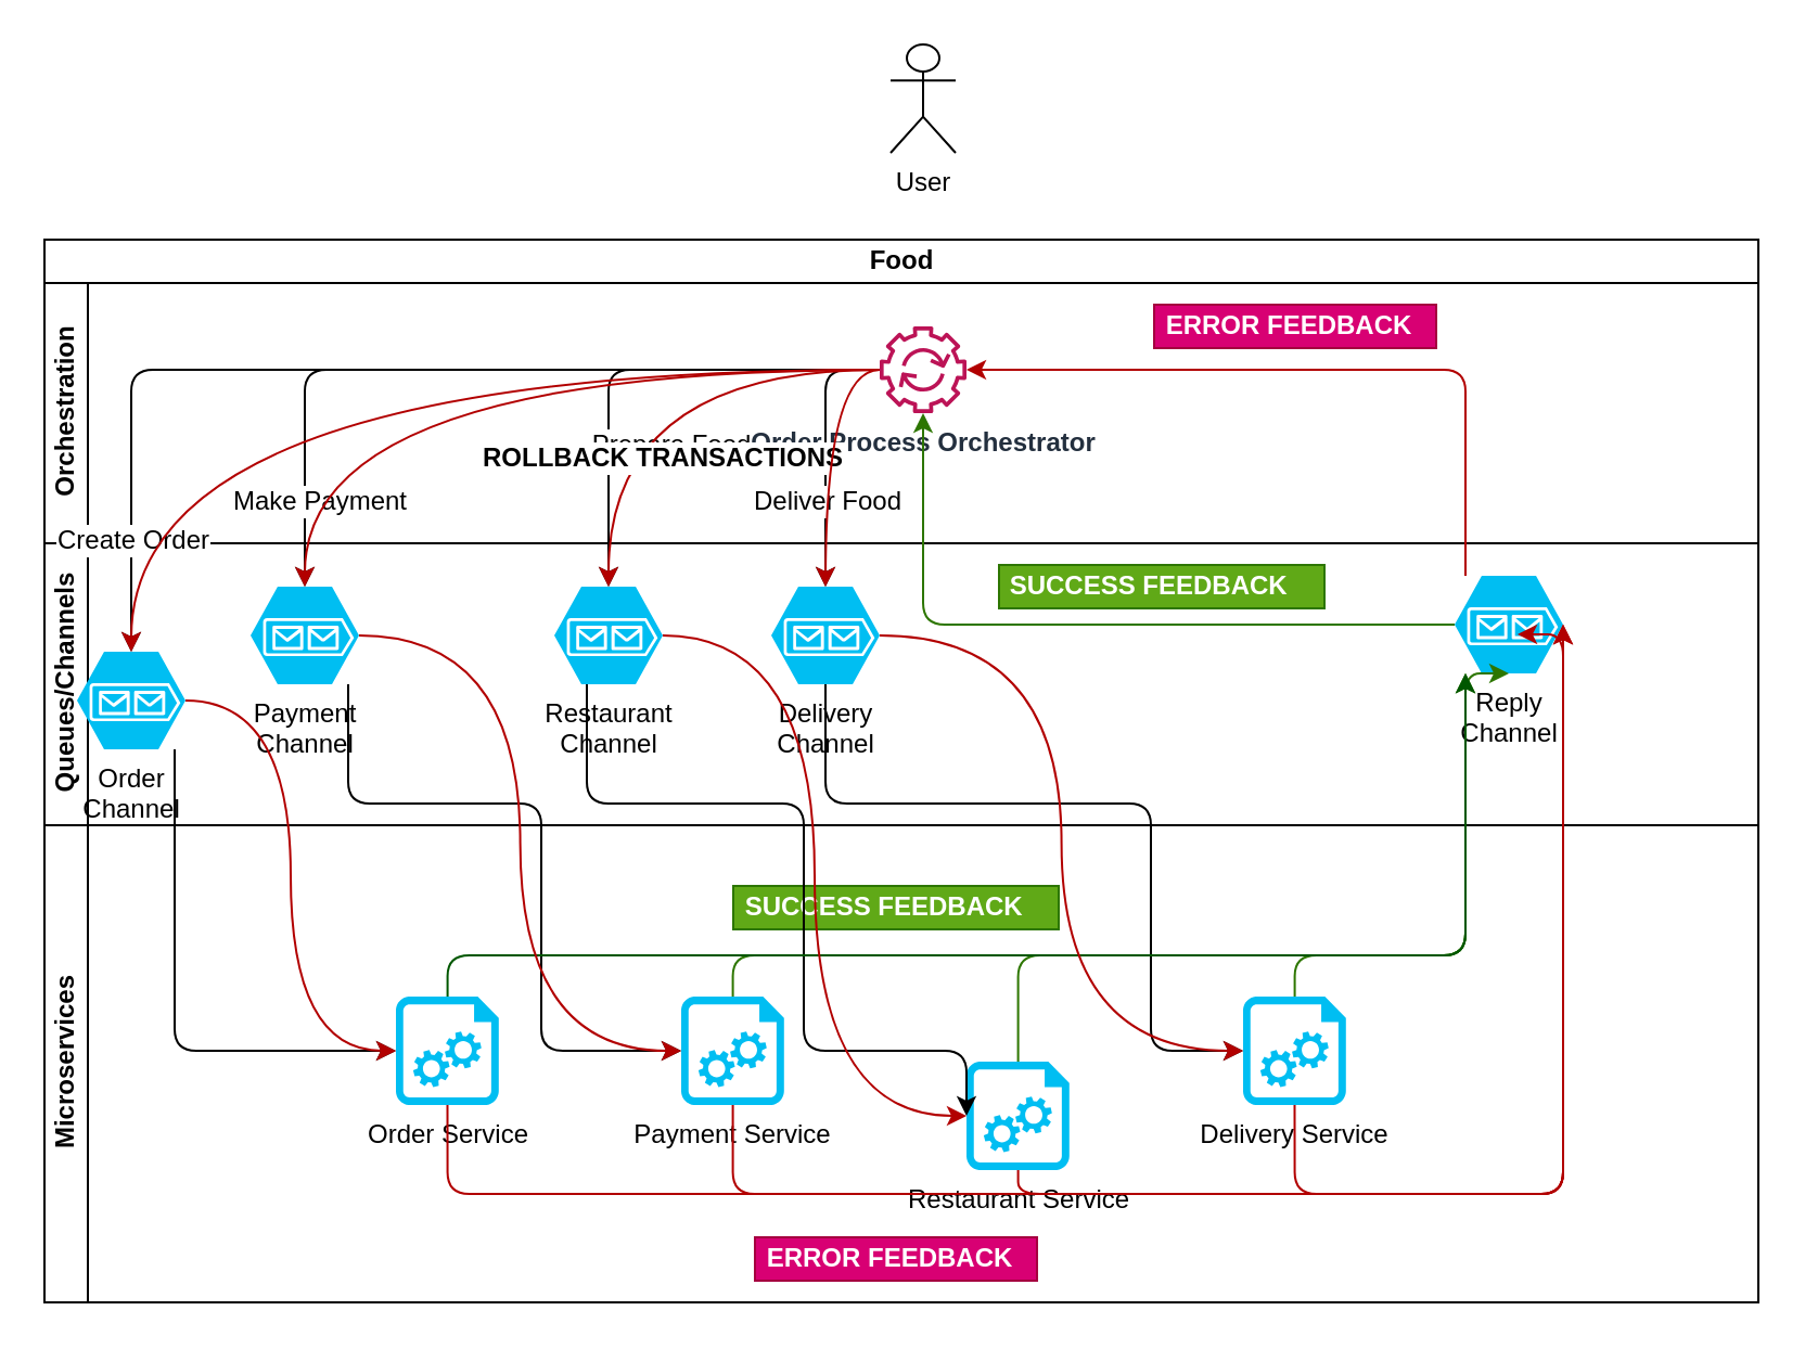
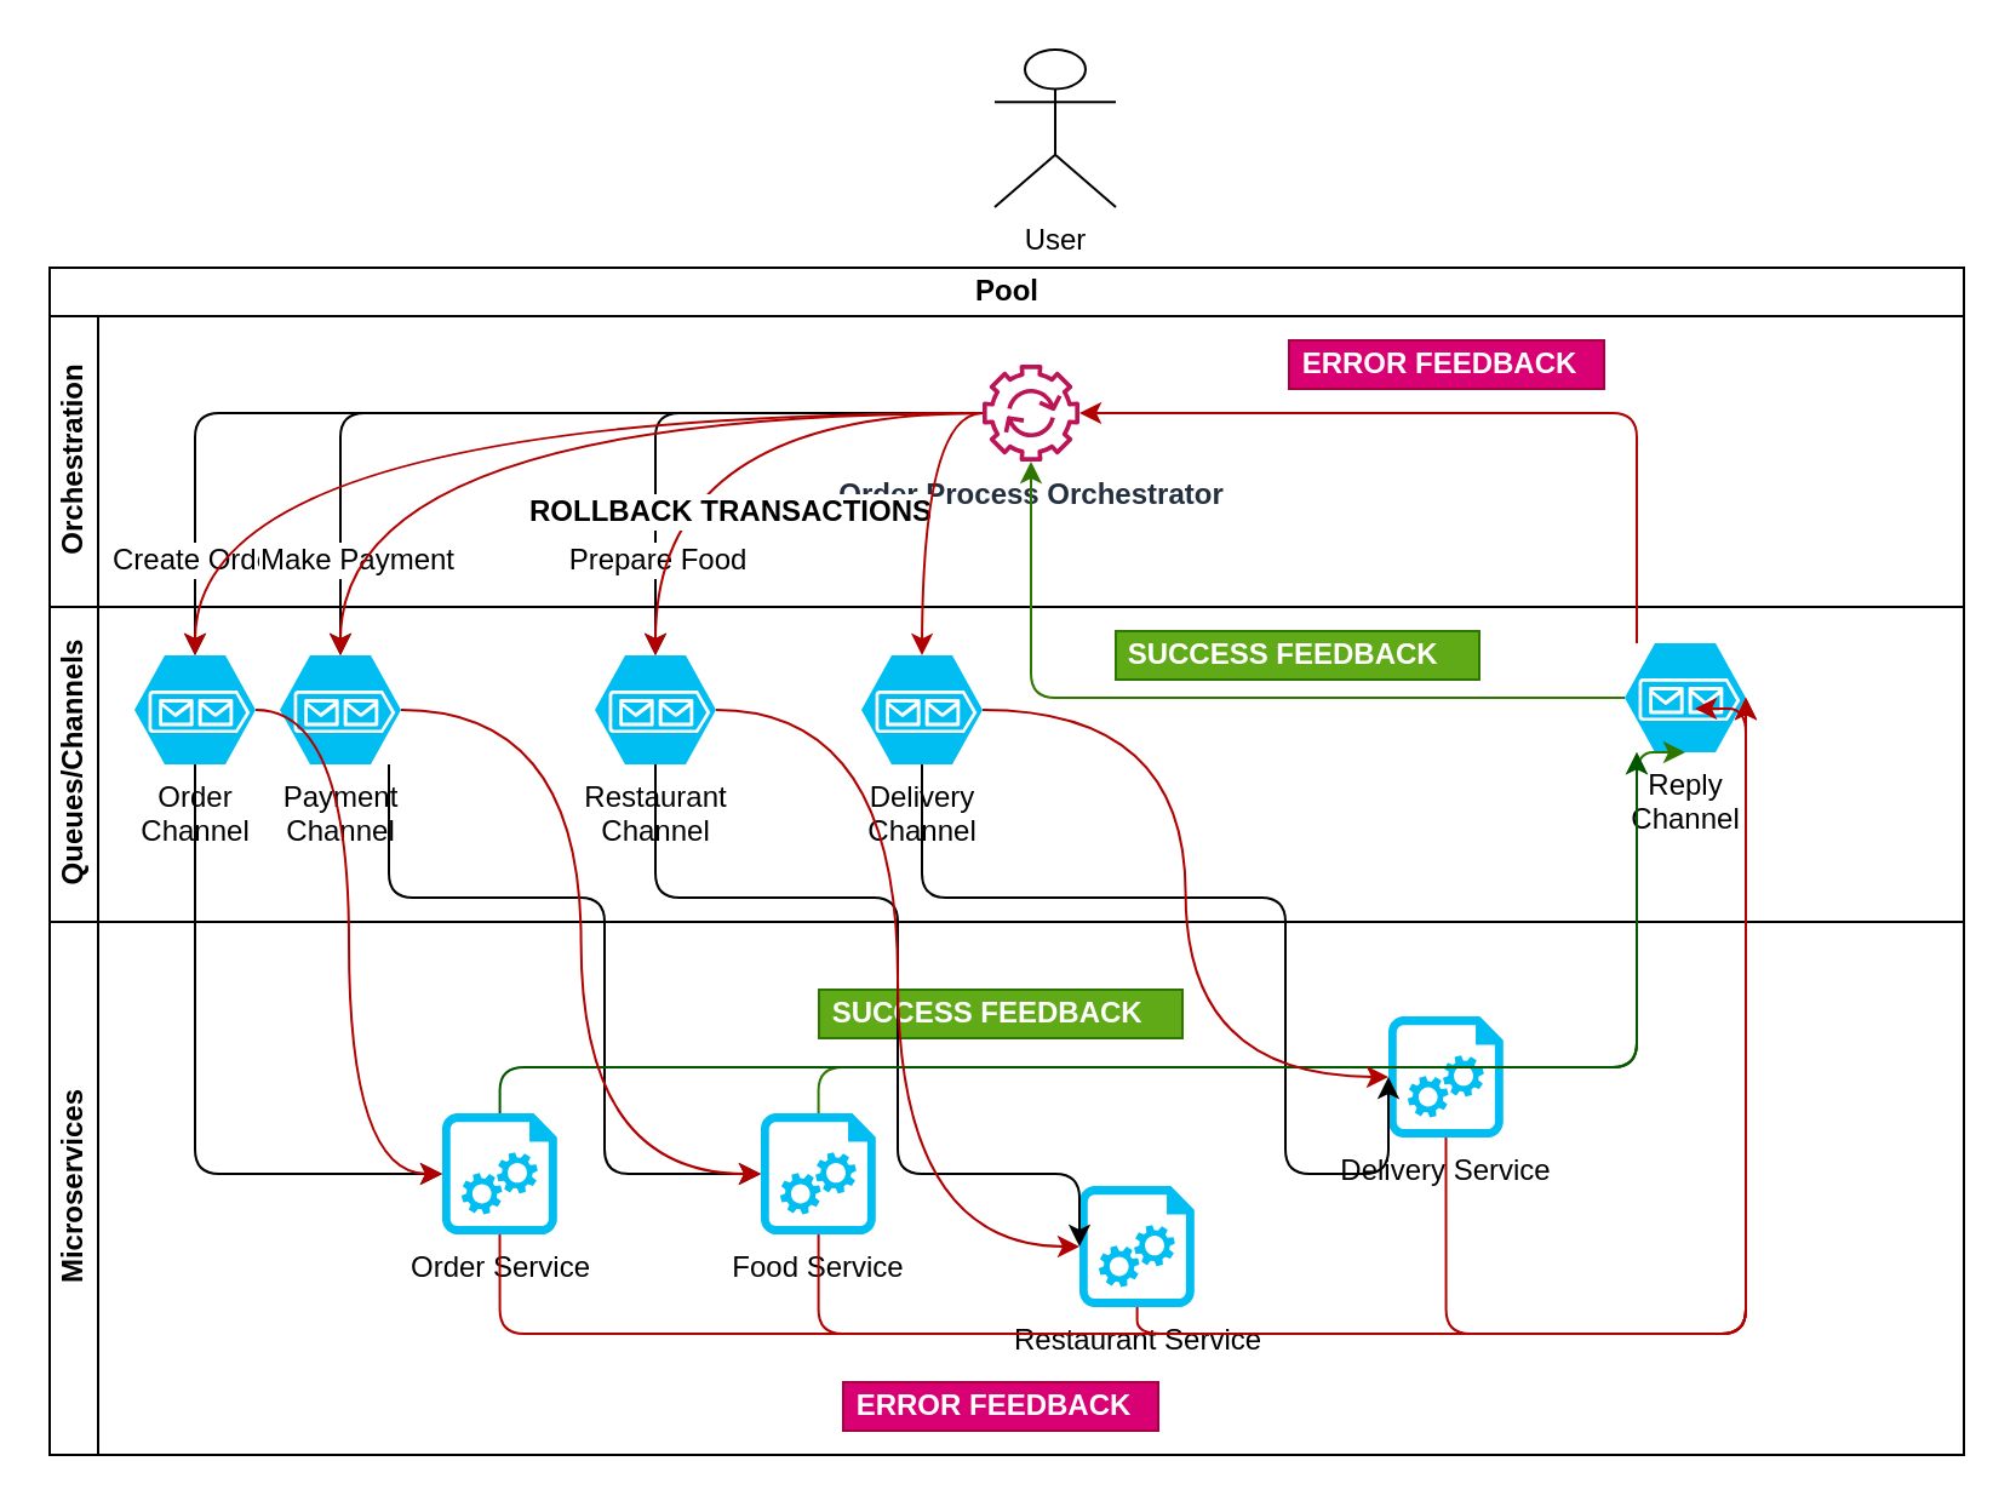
- <mxCell id="50" value="User" style="shape=umlActor;html=1;verticalLabelPosition=bottom;verticalAlign=top;align=center;" vertex="1" parent="1"><mxGeometry x="410" y="20" width="30" height="50" as="geometry" /></mxCell>
+ <mxCell id="50" value="User" style="shape=umlActor;html=1;verticalLabelPosition=bottom;verticalAlign=top;align=center;" vertex="1" parent="1"><mxGeometry x="410" y="20" width="50" height="65" as="geometry" /></mxCell>
- <mxCell id="2" value="Food" style="swimlane;html=1;childLayout=stackLayout;resizeParent=1;resizeParentMax=0;horizontal=1;startSize=20;horizontalStack=0;" vertex="1" parent="1"><mxGeometry x="20" y="110" width="790" height="490" as="geometry" /></mxCell>
+ <mxCell id="2" value="Pool" style="swimlane;html=1;childLayout=stackLayout;resizeParent=1;resizeParentMax=0;horizontal=1;startSize=20;horizontalStack=0;" vertex="1" parent="1"><mxGeometry x="20" y="110" width="790" height="490" as="geometry" /></mxCell>
- <mxCell id="30" style="edgeStyle=orthogonalEdgeStyle;rounded=1;orthogonalLoop=1;jettySize=auto;html=1;entryX=0.5;entryY=0;entryDx=0;entryDy=0;entryPerimeter=0;" edge="1" parent="2" source="4" target="7"><mxGeometry relative="1" as="geometry"><Array as="points"><mxPoint x="360" y="60" /></Array></mxGeometry></mxCell>
- <mxCell id="31" value="Deliver Food" style="text;html=1;resizable=0;points=[];align=center;verticalAlign=middle;labelBackgroundColor=#ffffff;" vertex="1" connectable="0" parent="30"><mxGeometry x="0.008" relative="1" as="geometry"><mxPoint y="22" as="offset" /></mxGeometry></mxCell>
- <mxCell id="8" value="Restaurant &lt;br&gt;Channel" style="verticalLabelPosition=bottom;html=1;verticalAlign=top;align=center;strokeColor=none;fillColor=#00BEF2;shape=mxgraph.azure.storage_queue;" vertex="1" parent="6"><mxGeometry x="235" y="20" width="50" height="45" as="geometry" /></mxCell>
+ <mxCell id="8" value="Restaurant &lt;br&gt;Channel" style="verticalLabelPosition=bottom;html=1;verticalAlign=top;align=center;strokeColor=none;fillColor=#00BEF2;shape=mxgraph.azure.storage_queue;" vertex="1" parent="6"><mxGeometry x="225" y="20" width="50" height="45" as="geometry" /></mxCell>
- <mxCell id="10" value="Order &lt;br&gt;Channel" style="verticalLabelPosition=bottom;html=1;verticalAlign=top;align=center;strokeColor=none;fillColor=#00BEF2;shape=mxgraph.azure.storage_queue;" vertex="1" parent="6"><mxGeometry x="15" y="50" width="50" height="45" as="geometry" /></mxCell>
+ <mxCell id="10" value="Order &lt;br&gt;Channel" style="verticalLabelPosition=bottom;html=1;verticalAlign=top;align=center;strokeColor=none;fillColor=#00BEF2;shape=mxgraph.azure.storage_queue;" vertex="1" parent="6"><mxGeometry x="35" y="20" width="50" height="45" as="geometry" /></mxCell>
- <mxCell id="33" style="edgeStyle=orthogonalEdgeStyle;rounded=1;orthogonalLoop=1;jettySize=auto;html=1;fillColor=#60a917;strokeColor=#2D7600;" edge="1" parent="2" source="16" target="9"><mxGeometry relative="1" as="geometry"><Array as="points"><mxPoint x="449" y="330" /><mxPoint x="655" y="330" /></Array></mxGeometry></mxCell>
- <mxCell id="17" value="Delivery Service" style="verticalLabelPosition=bottom;html=1;verticalAlign=top;align=center;strokeColor=none;fillColor=#00BEF2;shape=mxgraph.azure.startup_task;pointerEvents=1;" vertex="1" parent="13"><mxGeometry x="552.5" y="79" width="47.5" height="50" as="geometry" /></mxCell>
+ <mxCell id="17" value="Delivery Service" style="verticalLabelPosition=bottom;html=1;verticalAlign=top;align=center;strokeColor=none;fillColor=#00BEF2;shape=mxgraph.azure.startup_task;pointerEvents=1;" vertex="1" parent="13"><mxGeometry x="552.5" y="39" width="47.5" height="50" as="geometry" /></mxCell>
- <mxCell id="15" value="Payment Service" style="verticalLabelPosition=bottom;html=1;verticalAlign=top;align=center;strokeColor=none;fillColor=#00BEF2;shape=mxgraph.azure.startup_task;pointerEvents=1;" vertex="1" parent="13"><mxGeometry x="293.5" y="79" width="47.5" height="50" as="geometry" /></mxCell>
+ <mxCell id="15" value="Food Service" style="verticalLabelPosition=bottom;html=1;verticalAlign=top;align=center;strokeColor=none;fillColor=#00BEF2;shape=mxgraph.azure.startup_task;pointerEvents=1;" vertex="1" parent="13"><mxGeometry x="293.5" y="79" width="47.5" height="50" as="geometry" /></mxCell>
